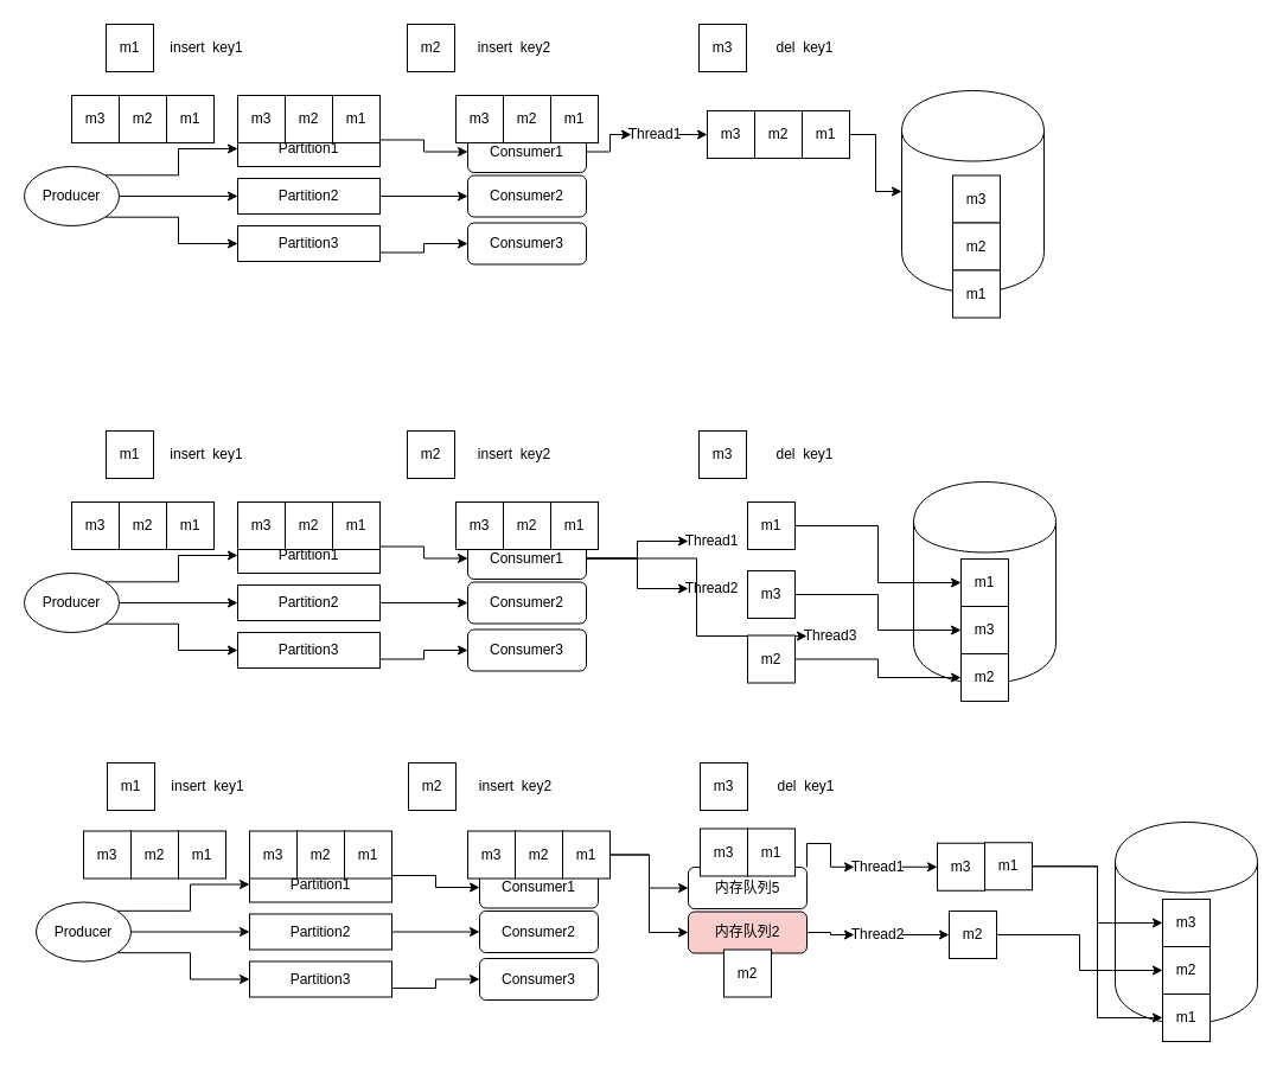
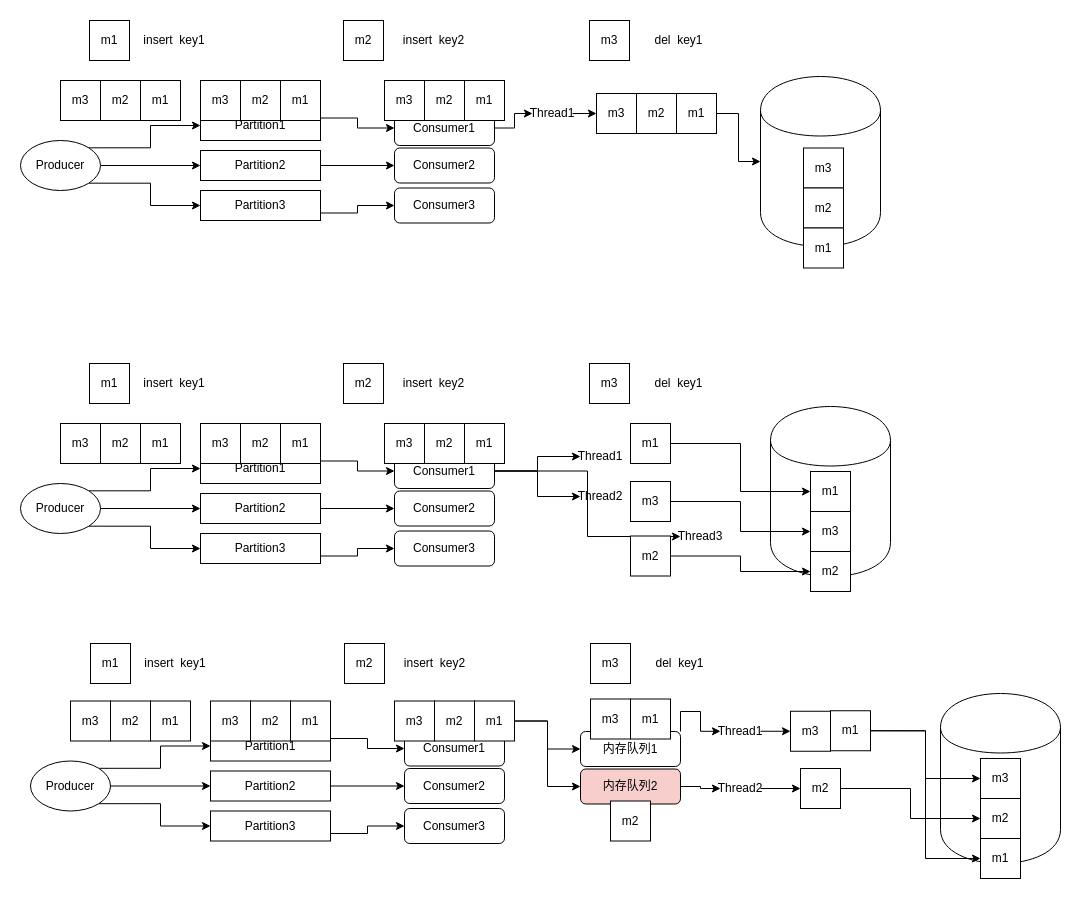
- <mxCell id="78" value="内存队列5" style="rounded=1;whiteSpace=wrap;html=1;" vertex="1" parent="1"><mxGeometry x="580" y="731" width="100" height="35" as="geometry" /></mxCell>
+ <mxCell id="78" value="内存队列1" style="rounded=1;whiteSpace=wrap;html=1;" vertex="1" parent="1"><mxGeometry x="580" y="731" width="100" height="35" as="geometry" /></mxCell>
